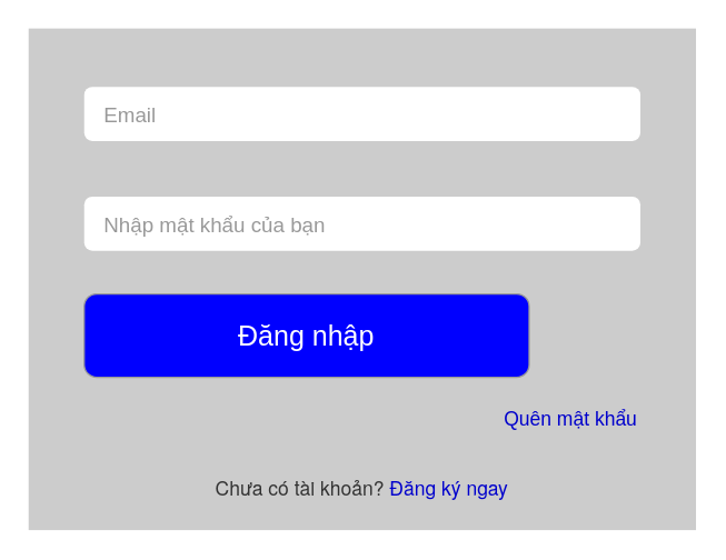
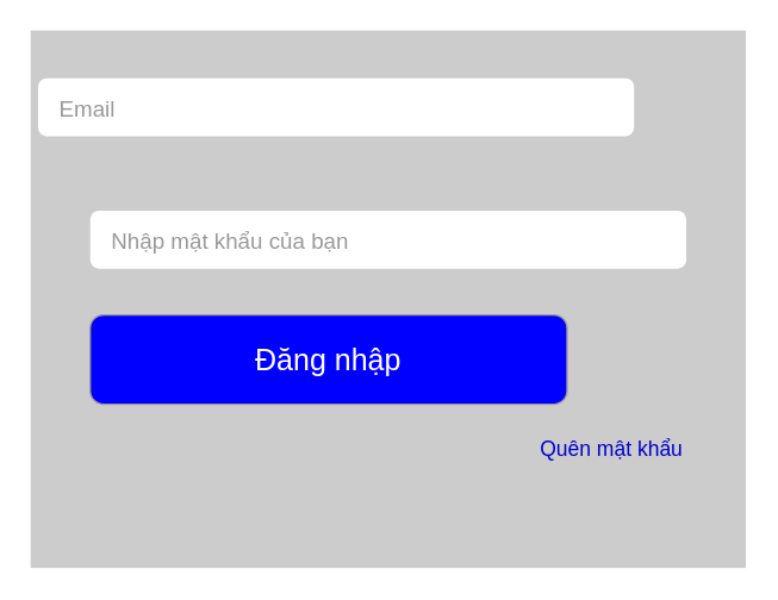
- <mxCell id="3" value="&lt;font color=&quot;#999999&quot; style=&quot;font-size: 15px&quot;&gt;&amp;nbsp; &amp;nbsp;Email&lt;/font&gt;" style="rounded=1;whiteSpace=wrap;html=1;align=left;fillColor=#FFFFFF;strokeColor=none;" vertex="1" parent="1"><mxGeometry x="60" y="62" width="400" height="39" as="geometry" /></mxCell>
+ <mxCell id="3" value="&lt;font color=&quot;#999999&quot; style=&quot;font-size: 15px&quot;&gt;&amp;nbsp; &amp;nbsp;Email&lt;/font&gt;" style="rounded=1;whiteSpace=wrap;html=1;align=left;fillColor=#FFFFFF;strokeColor=none;" vertex="1" parent="1"><mxGeometry x="25" y="52" width="400" height="39" as="geometry" /></mxCell>
- <mxCell id="7" value="&lt;div style=&quot;text-align: left&quot;&gt;&lt;span style=&quot;font-size: 14px&quot;&gt;&lt;font color=&quot;#333333&quot; face=&quot;helvetica neue, helvetica, tahoma, arial, microsoft yahei, pingfang sc&quot;&gt;Chưa có tài khoản? &lt;/font&gt;&lt;font face=&quot;helvetica neue, helvetica, tahoma, arial, microsoft yahei, pingfang sc&quot; color=&quot;#0000cc&quot;&gt;Đăng ký ngay&lt;/font&gt;&lt;/span&gt;&lt;/div&gt;" style="text;html=1;strokeColor=none;fillColor=none;align=center;verticalAlign=middle;whiteSpace=wrap;rounded=0;" vertex="1" parent="1"><mxGeometry x="141" y="341" width="238" height="20" as="geometry" /></mxCell>
